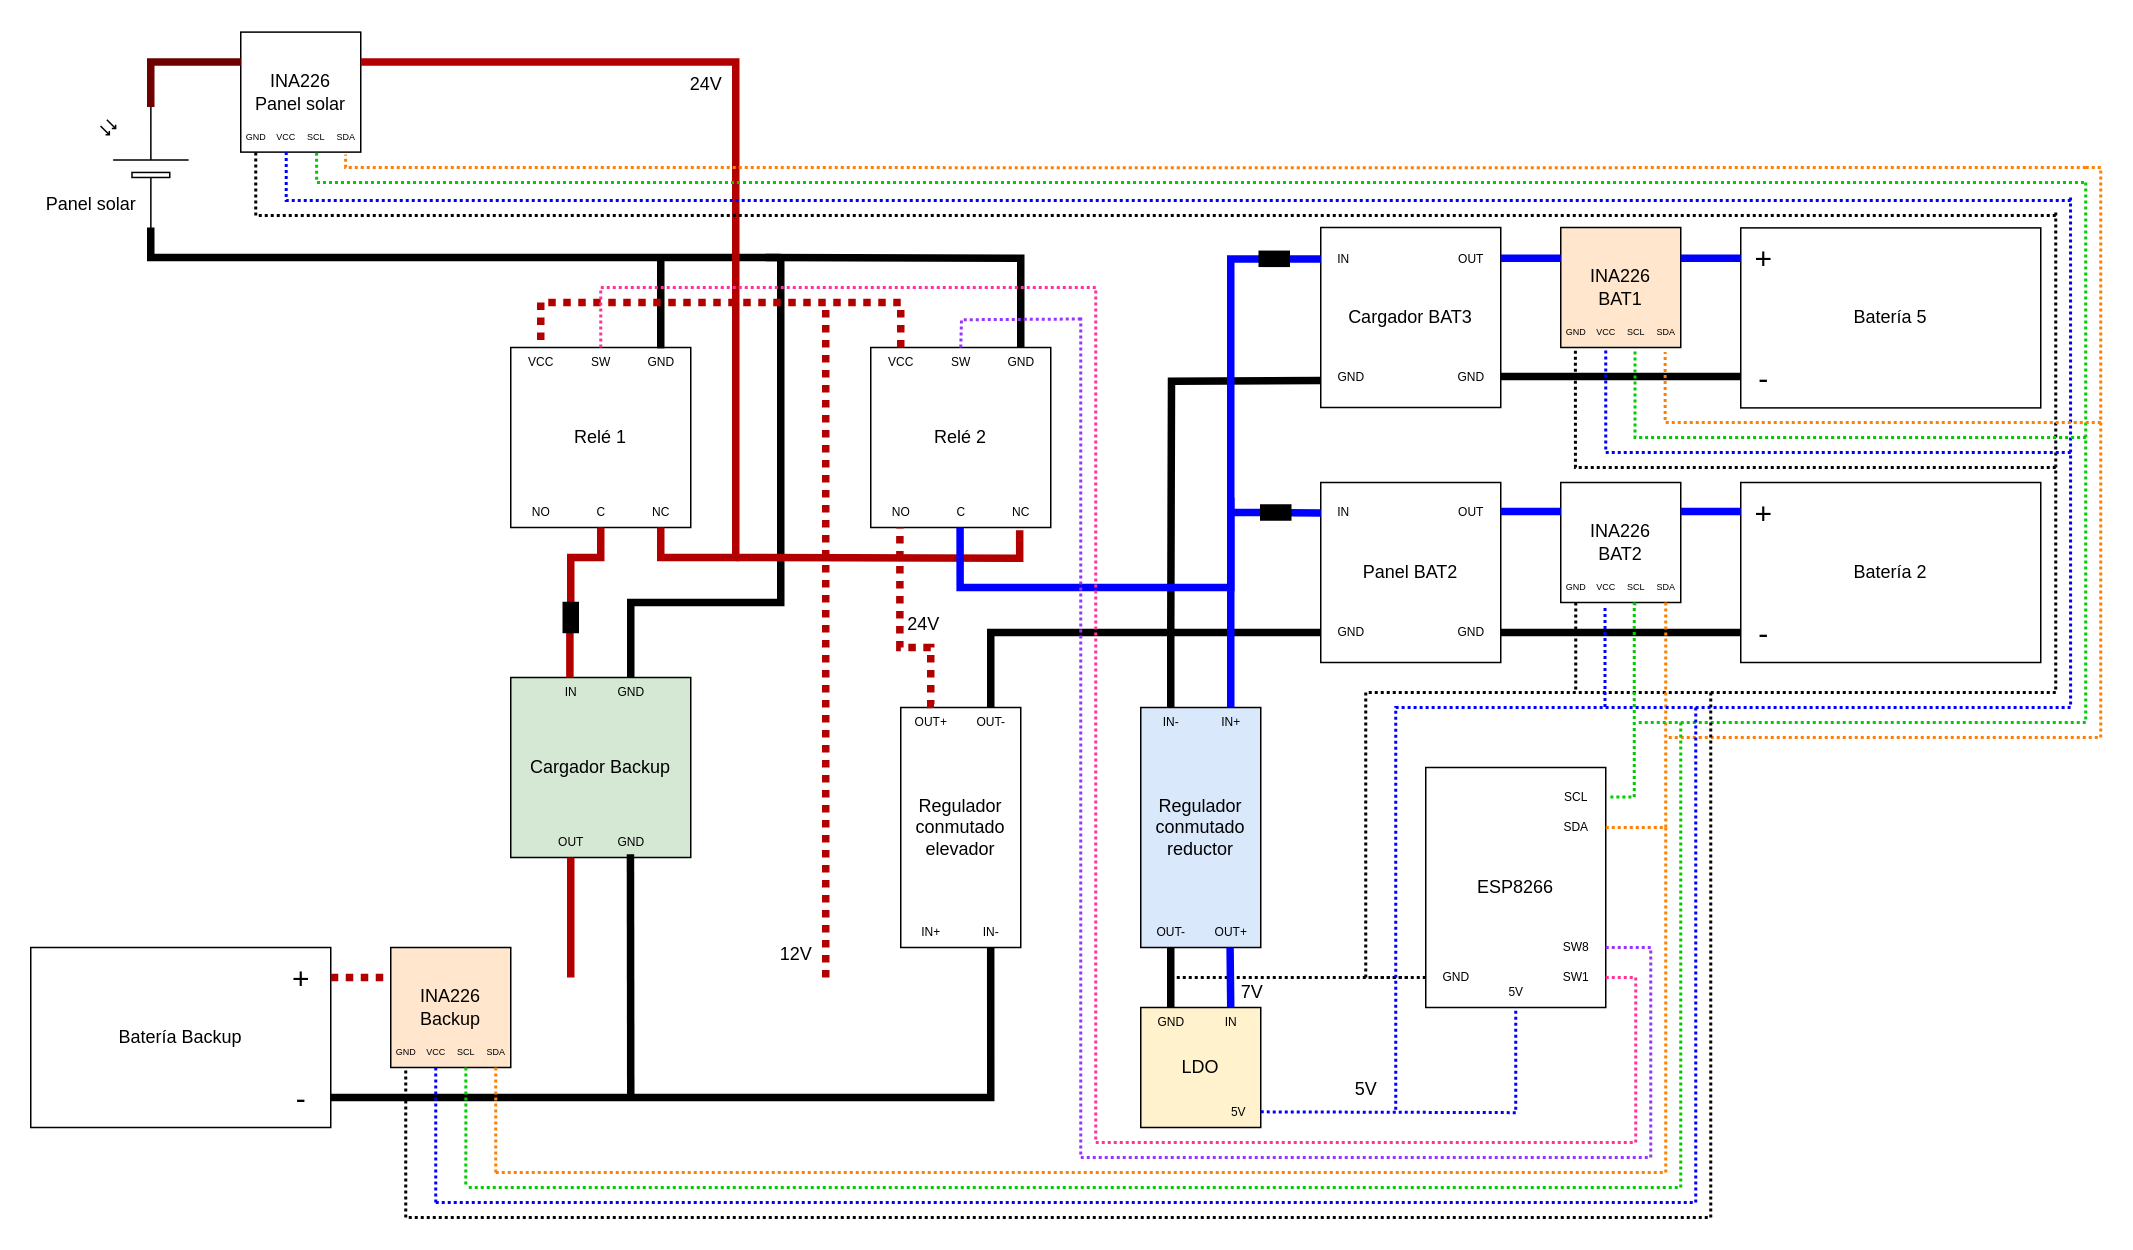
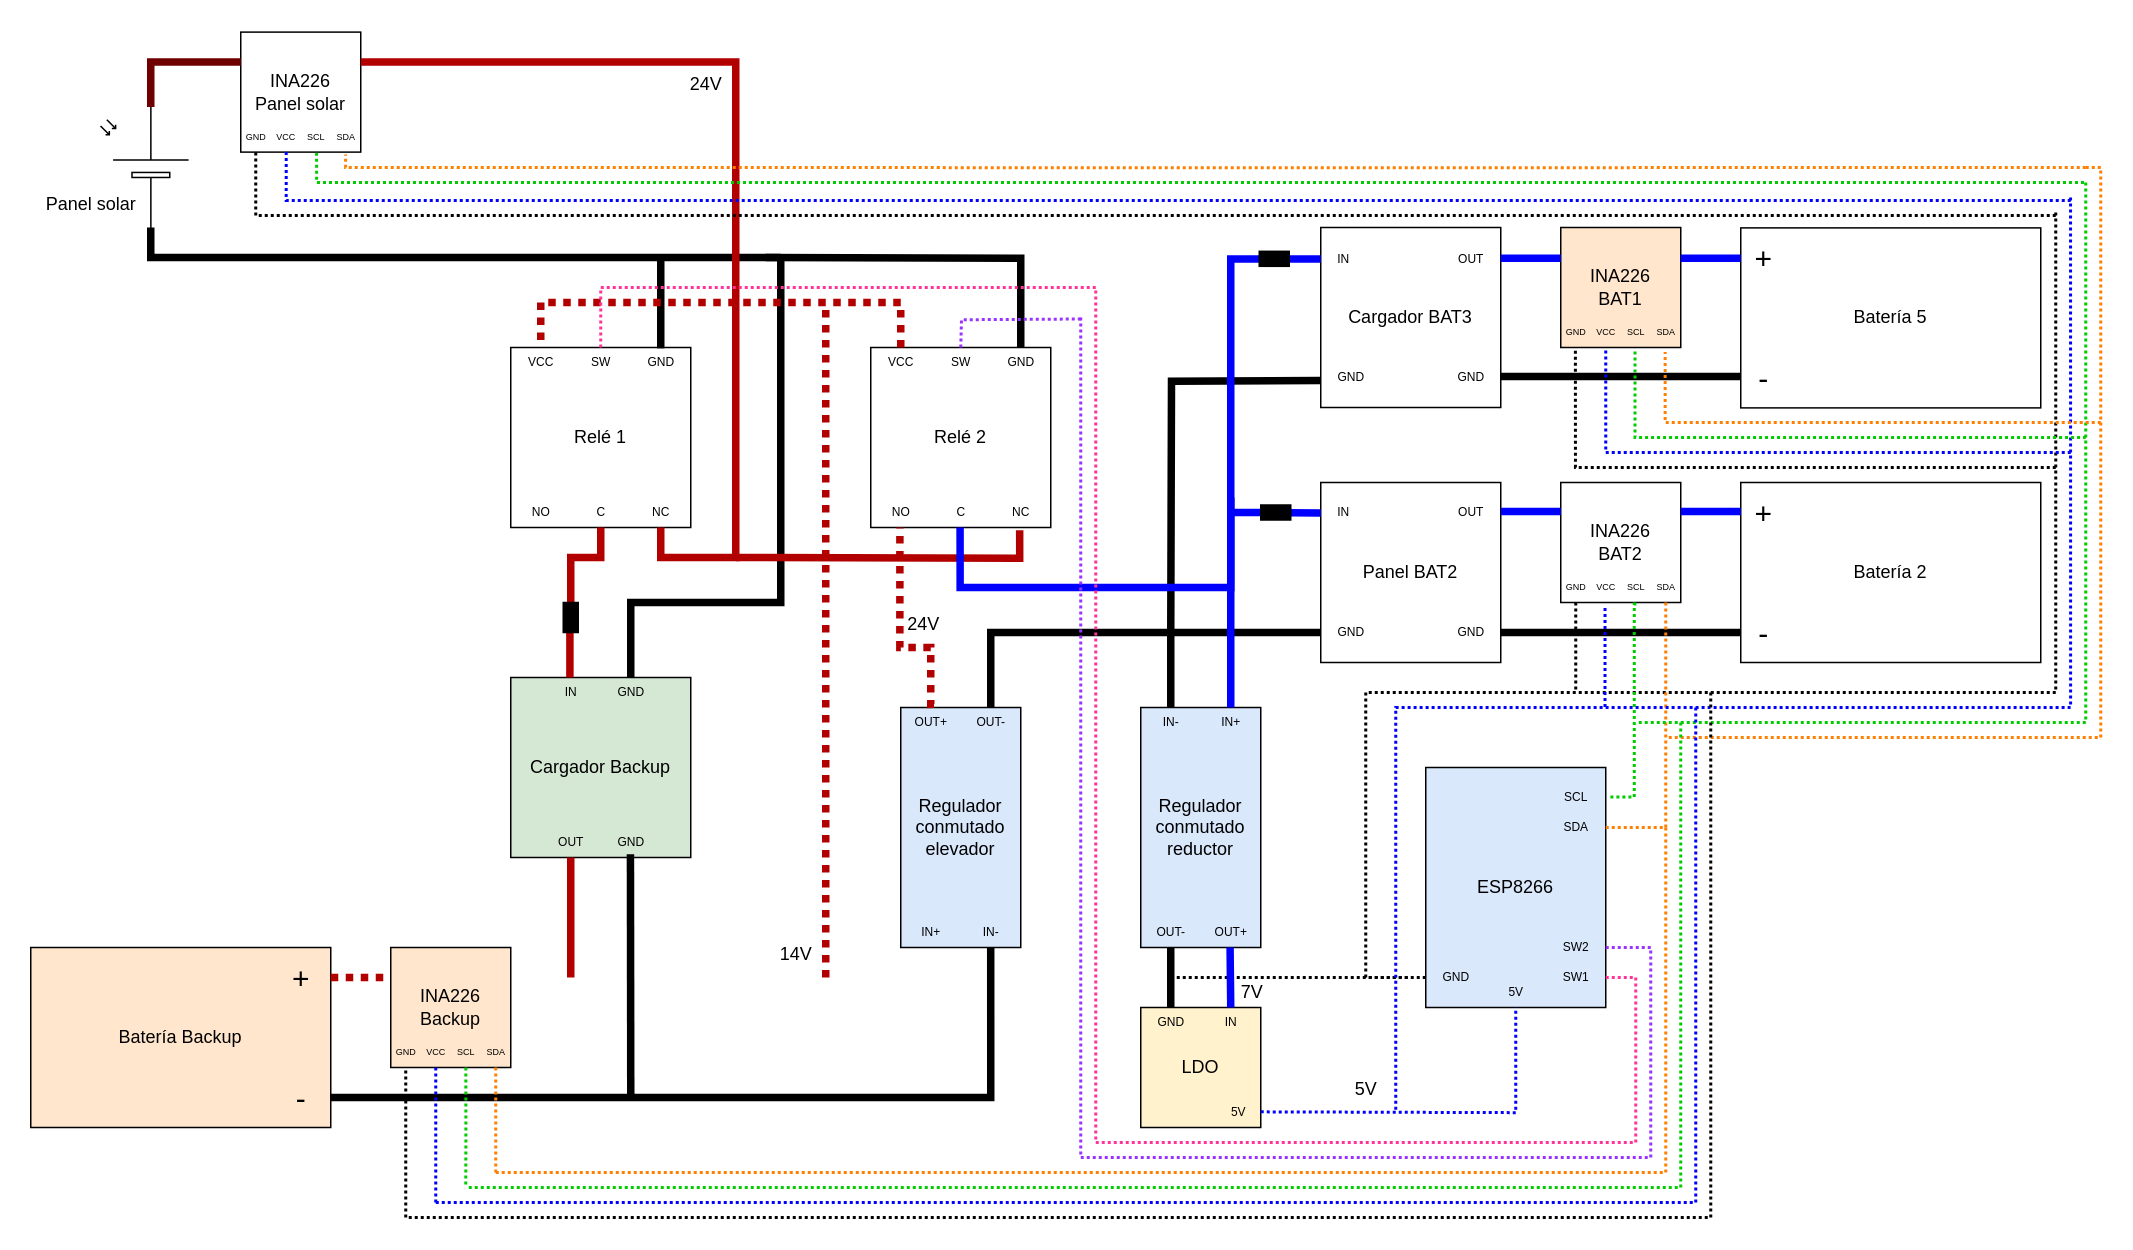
- <mxCell id="7" value="Regulador&lt;div&gt;conmutado&lt;/div&gt;&lt;div&gt;elevador&lt;/div&gt;" style="rounded=0;whiteSpace=wrap;html=1;" parent="1" vertex="1"><mxGeometry x="600" y="471" width="80" height="160" as="geometry" /></mxCell>
+ <mxCell id="7" value="Regulador&lt;div&gt;conmutado&lt;/div&gt;&lt;div&gt;elevador&lt;/div&gt;" style="rounded=0;whiteSpace=wrap;html=1;fillColor=#dae8fc;" parent="1" vertex="1"><mxGeometry x="600" y="471" width="80" height="160" as="geometry" /></mxCell>
- <mxCell id="11" value="ESP8266" style="rounded=0;whiteSpace=wrap;html=1;" parent="1" vertex="1"><mxGeometry x="950" y="511" width="120" height="160" as="geometry" /></mxCell>
+ <mxCell id="11" value="ESP8266" style="rounded=0;whiteSpace=wrap;html=1;fillColor=#dae8fc;" parent="1" vertex="1"><mxGeometry x="950" y="511" width="120" height="160" as="geometry" /></mxCell>
- <mxCell id="99" value="SW8" style="text;html=1;align=center;verticalAlign=middle;resizable=0;points=[];autosize=1;strokeColor=none;fillColor=none;fontSize=8;" parent="1" vertex="1"><mxGeometry x="1030" y="621" width="40" height="20" as="geometry" /></mxCell>
+ <mxCell id="99" value="SW2" style="text;html=1;align=center;verticalAlign=middle;resizable=0;points=[];autosize=1;strokeColor=none;fillColor=none;fontSize=8;" parent="1" vertex="1"><mxGeometry x="1030" y="621" width="40" height="20" as="geometry" /></mxCell>
- <mxCell id="145" value="12V" style="text;html=1;align=center;verticalAlign=middle;resizable=0;points=[];autosize=1;strokeColor=none;fillColor=none;" parent="1" vertex="1"><mxGeometry x="510" y="621" width="40" height="30" as="geometry" /></mxCell>
+ <mxCell id="145" value="14V" style="text;html=1;align=center;verticalAlign=middle;resizable=0;points=[];autosize=1;strokeColor=none;fillColor=none;" parent="1" vertex="1"><mxGeometry x="510" y="621" width="40" height="30" as="geometry" /></mxCell>
- <mxCell id="18" value="Batería Backup" style="rounded=0;whiteSpace=wrap;html=1;" parent="1" vertex="1"><mxGeometry x="20" y="631" width="200" height="120" as="geometry" /></mxCell>
+ <mxCell id="18" value="Batería Backup" style="rounded=0;whiteSpace=wrap;html=1;fillColor=#ffe6cc;" parent="1" vertex="1"><mxGeometry x="20" y="631" width="200" height="120" as="geometry" /></mxCell>
